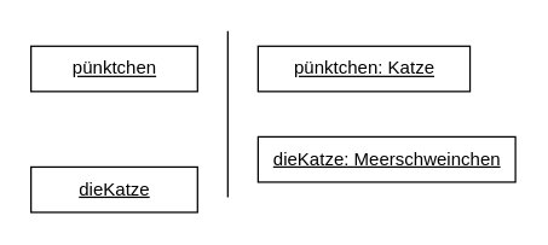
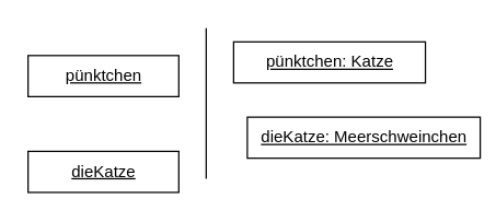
- <mxCell id="2" value="pünktchen" style="html=1;fontStyle=4" vertex="1" parent="1"><mxGeometry x="20" y="30" width="110" height="30" as="geometry" /></mxCell>
+ <mxCell id="2" value="pünktchen" style="html=1;fontStyle=4" vertex="1" parent="1"><mxGeometry x="20" y="40" width="110" height="30" as="geometry" /></mxCell>
- <mxCell id="5" value="dieKatze: Meerschweinchen" style="html=1;fontStyle=4" vertex="1" parent="1"><mxGeometry x="170" y="90" width="170" height="30" as="geometry" /></mxCell>
+ <mxCell id="5" value="dieKatze: Meerschweinchen" style="html=1;fontStyle=4" vertex="1" parent="1"><mxGeometry x="180" y="85" width="170" height="30" as="geometry" /></mxCell>
